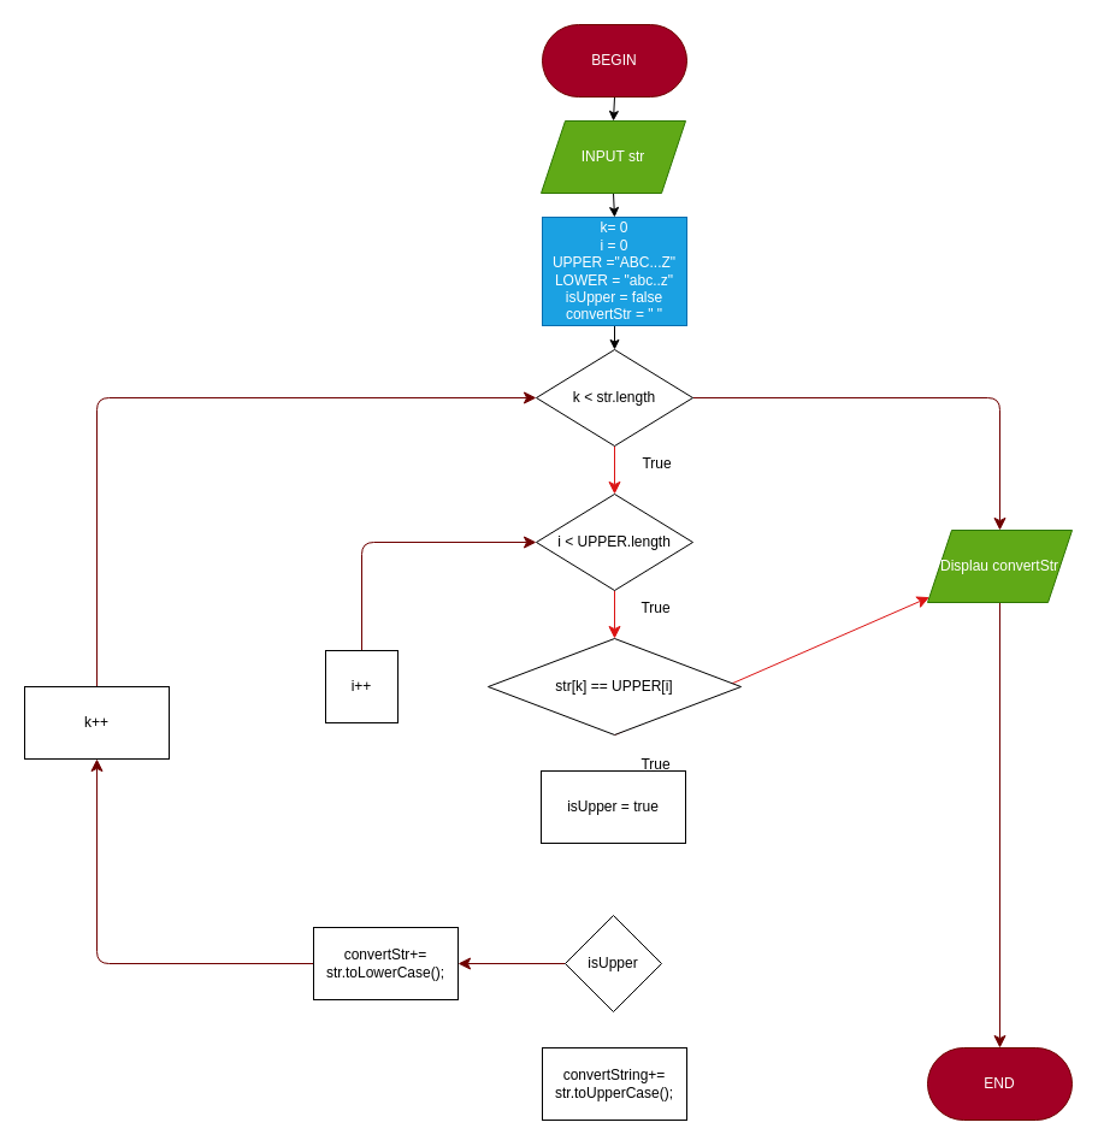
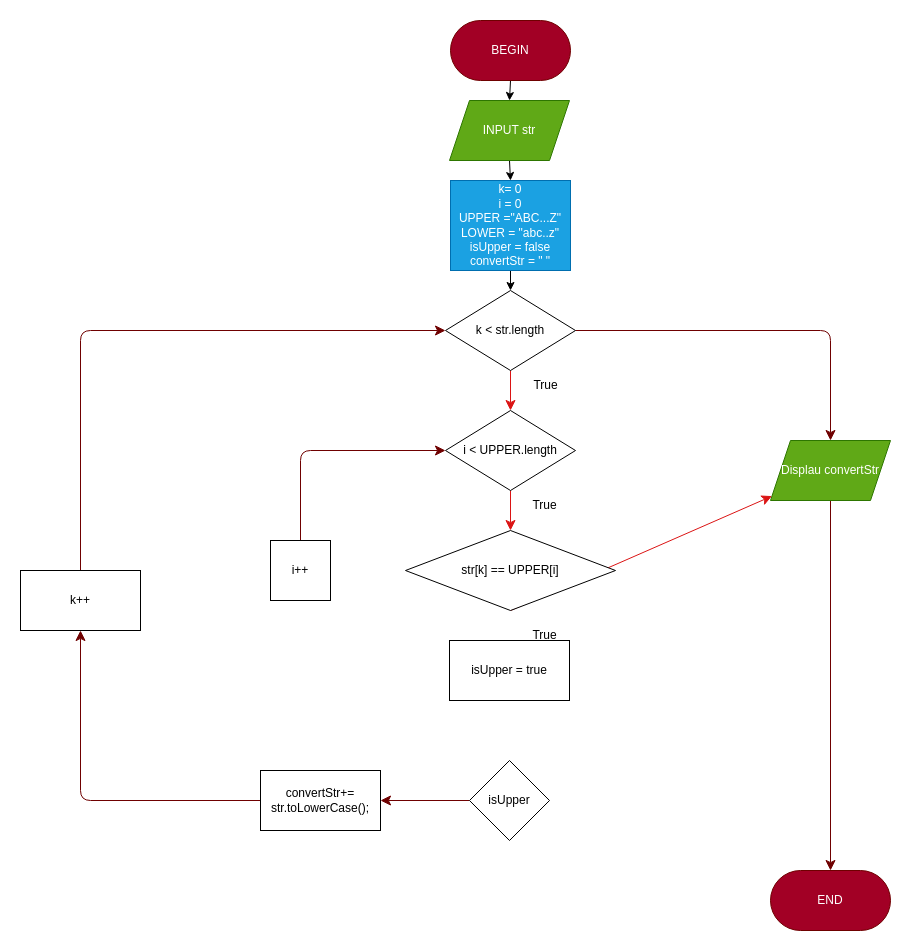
- <mxCell id="24" style="edgeStyle=none;jumpSize=13;html=1;exitX=0;exitY=0.5;exitDx=0;exitDy=0;entryX=0.5;entryY=1;entryDx=0;entryDy=0;strokeColor=#FFFFFF;startSize=13;endSize=8;" edge="1" parent="1" source="25" target="33"><mxGeometry relative="1" as="geometry"><Array as="points"><mxPoint y="900" x="80" /></Array></mxGeometry></mxCell>
- <mxCell id="25" value="convertString+= str.toUpperCase();" style="rounded=0;whiteSpace=wrap;html=1;" vertex="1" parent="1"><mxGeometry x="450" y="870" width="120" height="60" as="geometry" /></mxCell>
